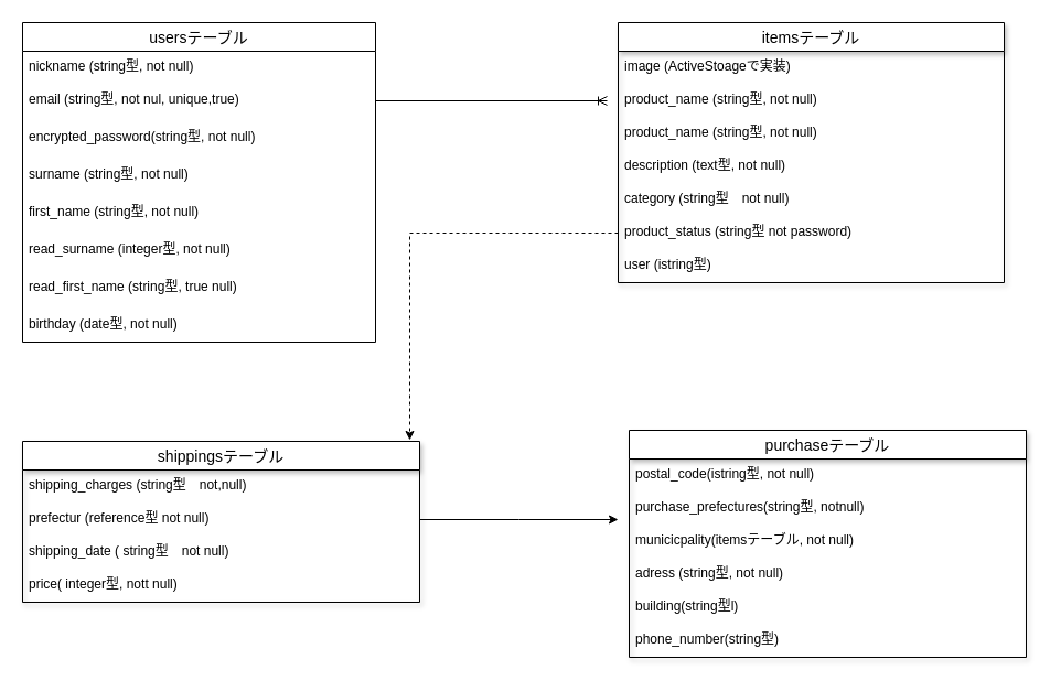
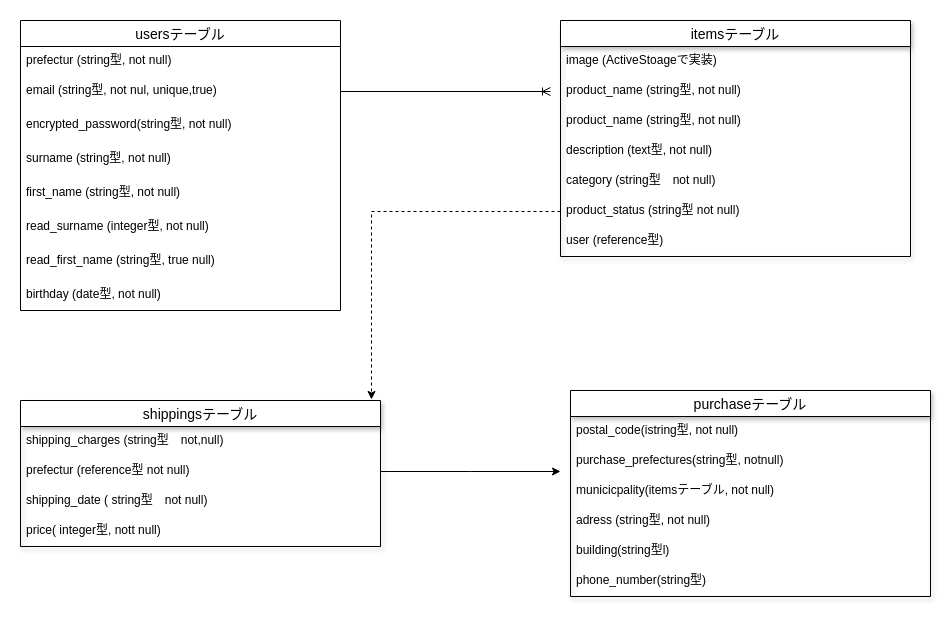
- <mxCell id="3" value="nickname (string型, not null)&#10;&#10;a" style="text;strokeColor=none;fillColor=none;spacingLeft=4;spacingRight=4;overflow=hidden;rotatable=0;points=[[0,0.5],[1,0.5]];portConstraint=eastwest;fontSize=12;" parent="2" vertex="1"><mxGeometry y="26" width="320" height="30" as="geometry" /></mxCell>
+ <mxCell id="3" value="prefectur (string型, not null)&#10;&#10;a" style="text;strokeColor=none;fillColor=none;spacingLeft=4;spacingRight=4;overflow=hidden;rotatable=0;points=[[0,0.5],[1,0.5]];portConstraint=eastwest;fontSize=12;" parent="2" vertex="1"><mxGeometry y="26" width="320" height="30" as="geometry" /></mxCell>
- <mxCell id="17" value="product_status (string型 not password)" style="text;strokeColor=none;fillColor=none;spacingLeft=4;spacingRight=4;overflow=hidden;rotatable=0;points=[[0,0.5],[1,0.5]];portConstraint=eastwest;fontSize=12;" parent="11" vertex="1"><mxGeometry y="176" width="350" height="30" as="geometry" /></mxCell>
+ <mxCell id="17" value="product_status (string型 not null)" style="text;strokeColor=none;fillColor=none;spacingLeft=4;spacingRight=4;overflow=hidden;rotatable=0;points=[[0,0.5],[1,0.5]];portConstraint=eastwest;fontSize=12;" parent="11" vertex="1"><mxGeometry y="176" width="350" height="30" as="geometry" /></mxCell>
- <mxCell id="18" value="user (istring型)" style="text;strokeColor=none;fillColor=none;spacingLeft=4;spacingRight=4;overflow=hidden;rotatable=0;points=[[0,0.5],[1,0.5]];portConstraint=eastwest;fontSize=12;" parent="11" vertex="1"><mxGeometry y="206" width="350" height="30" as="geometry" /></mxCell>
+ <mxCell id="18" value="user (reference型)" style="text;strokeColor=none;fillColor=none;spacingLeft=4;spacingRight=4;overflow=hidden;rotatable=0;points=[[0,0.5],[1,0.5]];portConstraint=eastwest;fontSize=12;" parent="11" vertex="1"><mxGeometry y="206" width="350" height="30" as="geometry" /></mxCell>
